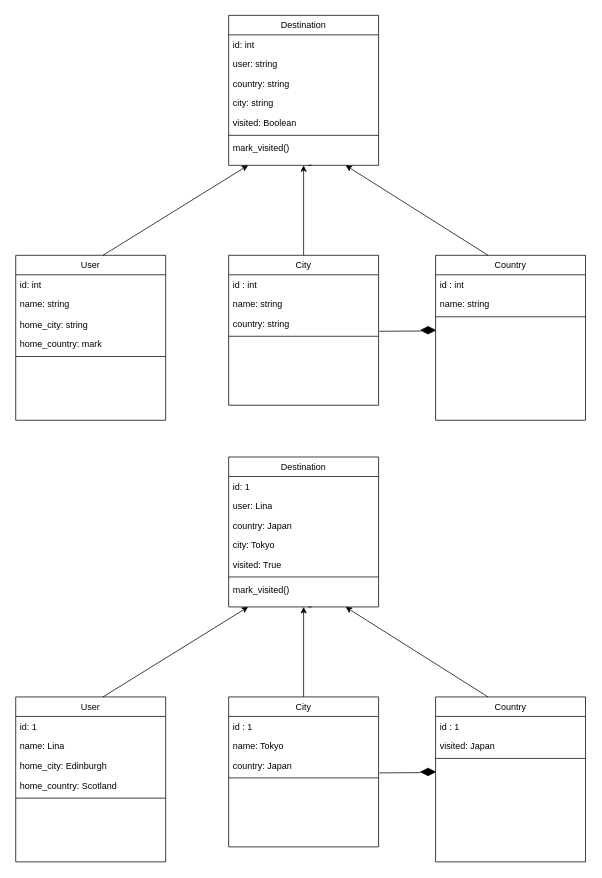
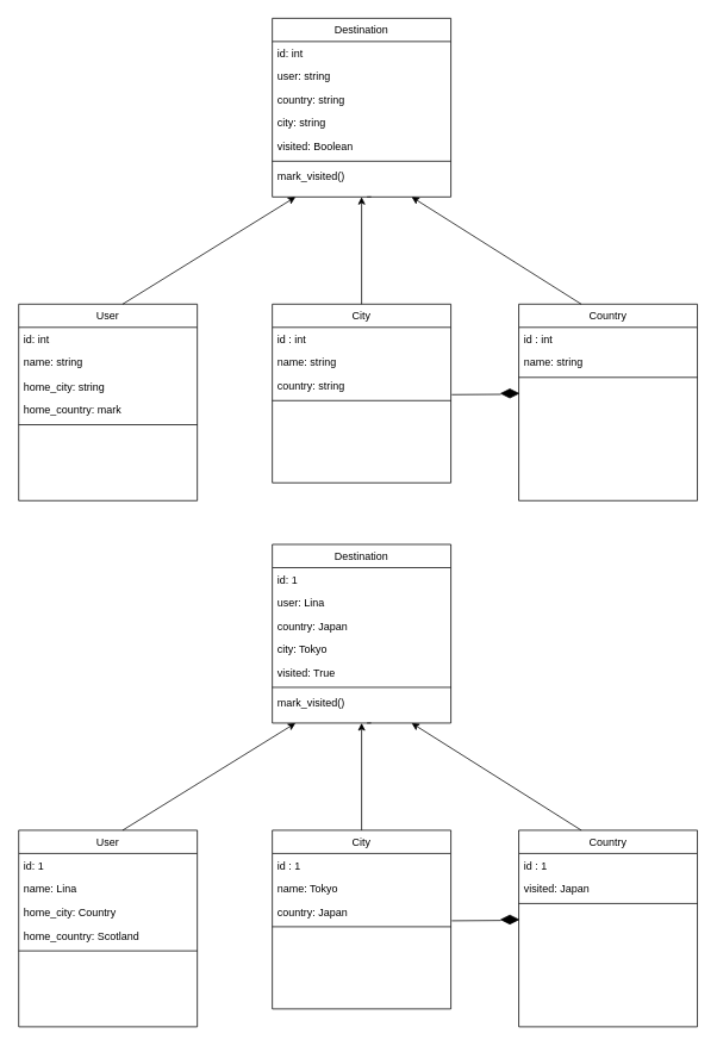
- <mxCell id="35" value="home_city: Edinburgh" style="text;align=left;verticalAlign=top;spacingLeft=4;spacingRight=4;overflow=hidden;rotatable=0;points=[[0,0.5],[1,0.5]];portConstraint=eastwest;" vertex="1" parent="32"><mxGeometry y="79" width="200" height="26" as="geometry" /></mxCell>
+ <mxCell id="35" value="home_city: Country" style="text;align=left;verticalAlign=top;spacingLeft=4;spacingRight=4;overflow=hidden;rotatable=0;points=[[0,0.5],[1,0.5]];portConstraint=eastwest;" vertex="1" parent="32"><mxGeometry y="79" width="200" height="26" as="geometry" /></mxCell>
